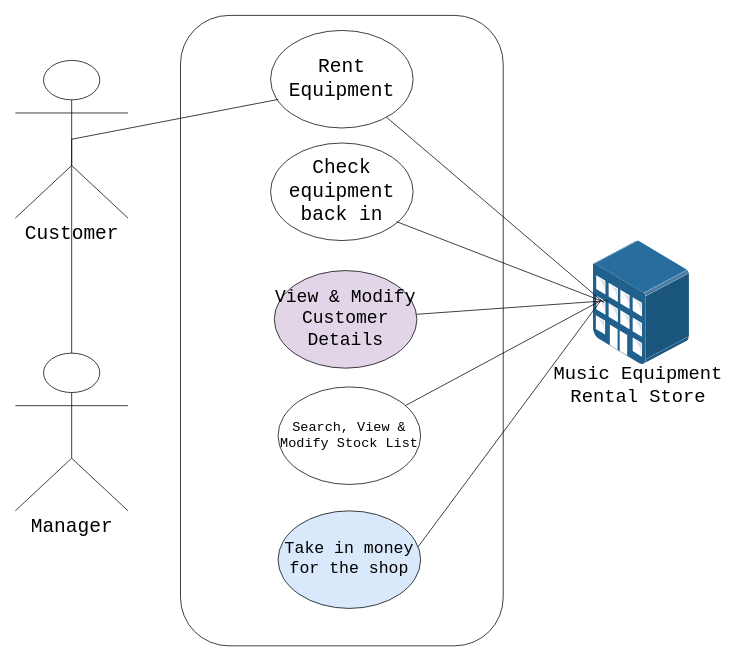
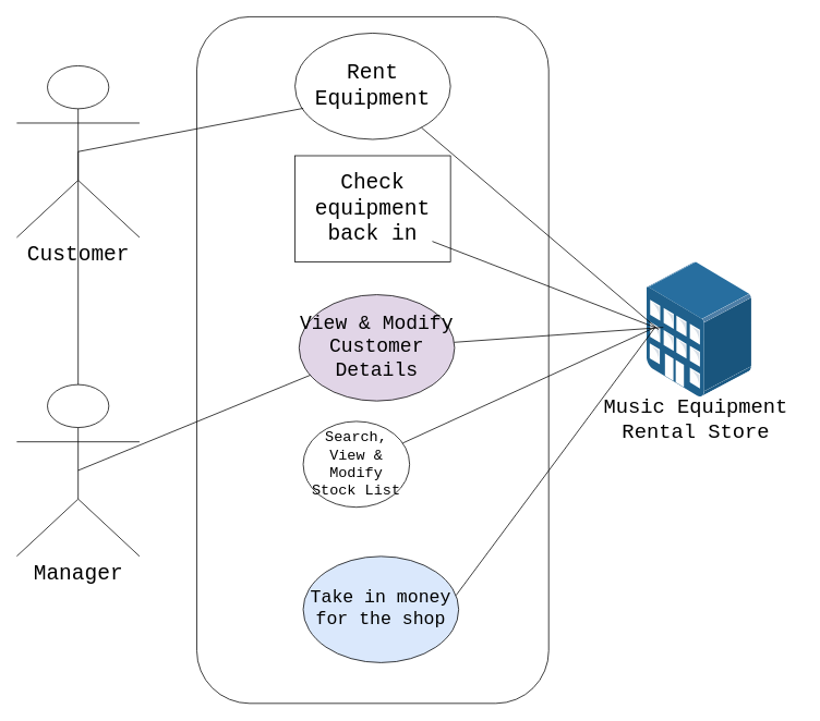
- <mxCell id="4" value="&lt;font style=&quot;font-size: 26px&quot; face=&quot;Courier New&quot;&gt;Check equipment back in&lt;/font&gt;" style="ellipse;whiteSpace=wrap;html=1;" vertex="1" parent="1"><mxGeometry x="360" y="190" width="190" height="130" as="geometry" /></mxCell>
+ <mxCell id="4" value="&lt;font style=&quot;font-size: 26px&quot; face=&quot;Courier New&quot;&gt;Check equipment back in&lt;/font&gt;" style="whiteSpace=wrap;html=1;rounded=0;" vertex="1" parent="1"><mxGeometry x="360" y="190" width="190" height="130" as="geometry" /></mxCell>
+ <mxCell id="12" value="" style="endArrow=none;html=1;exitX=0.5;exitY=0.5;exitDx=0;exitDy=0;exitPerimeter=0;" edge="1" parent="1" source="6" target="7"><mxGeometry width="50" height="50" relative="1" as="geometry"><mxPoint x="20" y="970" as="sourcePoint" /><mxPoint x="70" y="920" as="targetPoint" /></mxGeometry></mxCell>
- <mxCell id="8" value="&lt;font style=&quot;font-size: 18px&quot; face=&quot;Courier New&quot;&gt;Search, View &amp;amp; Modify Stock List&lt;/font&gt;" style="ellipse;whiteSpace=wrap;html=1;" vertex="1" parent="1"><mxGeometry x="370" y="515" width="190" height="130" as="geometry" /></mxCell>
+ <mxCell id="8" value="&lt;font style=&quot;font-size: 18px&quot; face=&quot;Courier New&quot;&gt;Search, View &amp;amp; Modify Stock List&lt;/font&gt;" style="ellipse;whiteSpace=wrap;html=1;" vertex="1" parent="1"><mxGeometry x="370" y="515" width="130" height="105" as="geometry" /></mxCell>
